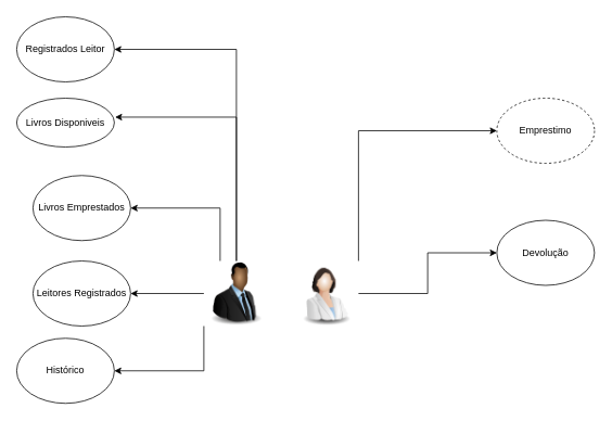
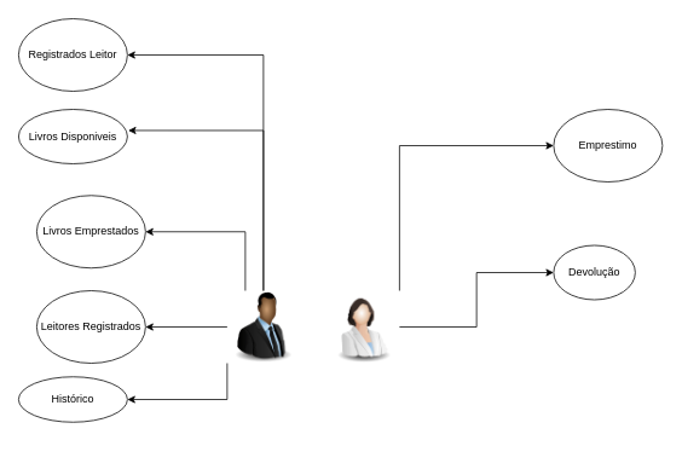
- <mxCell id="4" value="Emprestimo" style="ellipse;whiteSpace=wrap;html=1;dashed=1;" vertex="1" parent="1"><mxGeometry x="610" y="120" width="120" height="80" as="geometry" /></mxCell>
+ <mxCell id="4" value="Emprestimo" style="ellipse;whiteSpace=wrap;html=1;" vertex="1" parent="1"><mxGeometry x="610" y="120" width="120" height="80" as="geometry" /></mxCell>
- <mxCell id="7" value="Devolução" style="ellipse;whiteSpace=wrap;html=1;" vertex="1" parent="1"><mxGeometry x="610" y="270" width="120" height="80" as="geometry" /></mxCell>
+ <mxCell id="7" value="Devolução" style="ellipse;whiteSpace=wrap;html=1;" vertex="1" parent="1"><mxGeometry x="610" y="270" width="90" height="60" as="geometry" /></mxCell>
- <mxCell id="6" value="Histórico" style="ellipse;whiteSpace=wrap;html=1;" vertex="1" parent="1"><mxGeometry x="20" y="415" width="120" height="80" as="geometry" /></mxCell>
+ <mxCell id="6" value="Histórico" style="ellipse;whiteSpace=wrap;html=1;" vertex="1" parent="1"><mxGeometry x="20" y="415" width="120" height="50" as="geometry" /></mxCell>
